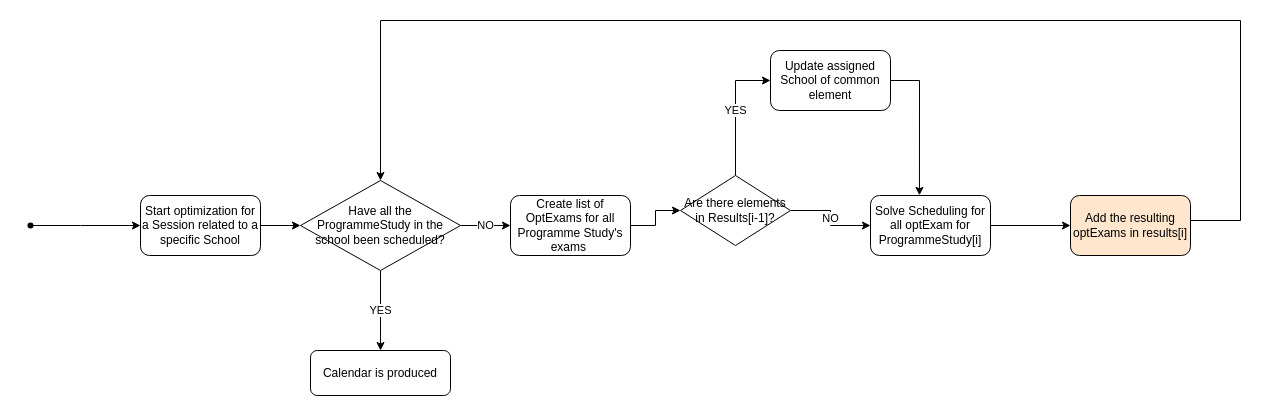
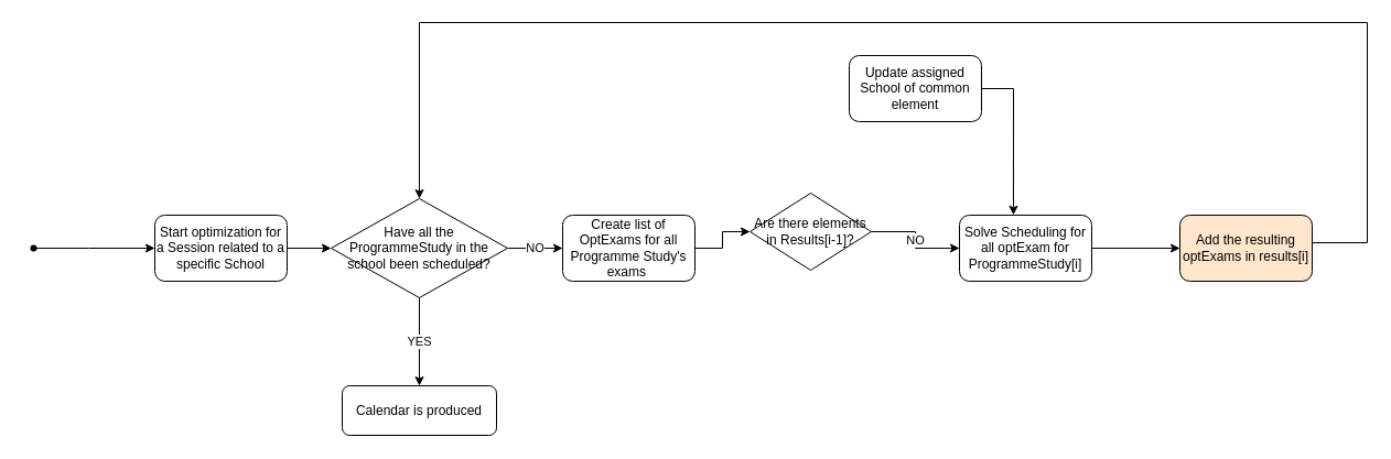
- <mxCell id="7" value="YES" style="edgeStyle=orthogonalEdgeStyle;rounded=0;orthogonalLoop=1;jettySize=auto;html=1;entryX=0;entryY=0.5;entryDx=0;entryDy=0;" edge="1" parent="1" source="8" target="12"><mxGeometry relative="1" as="geometry"><Array as="points"><mxPoint x="735" y="80" /></Array></mxGeometry></mxCell>
